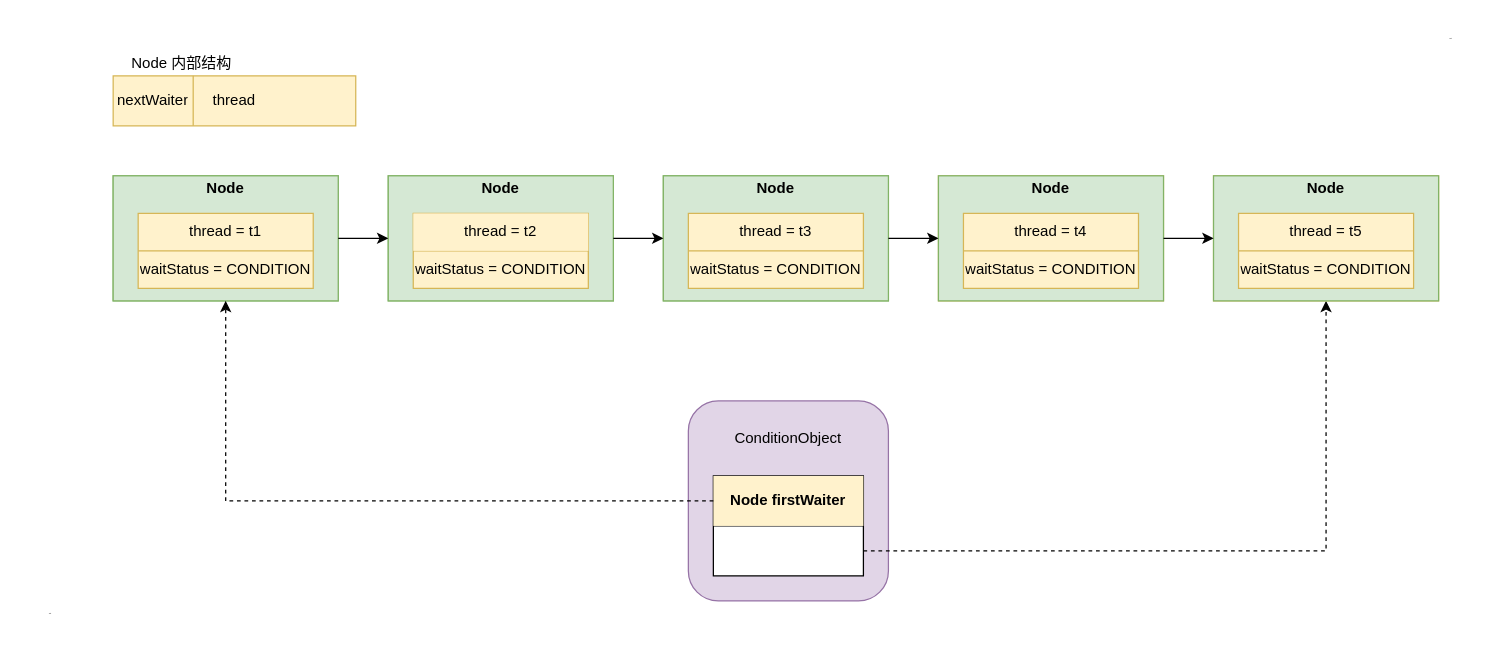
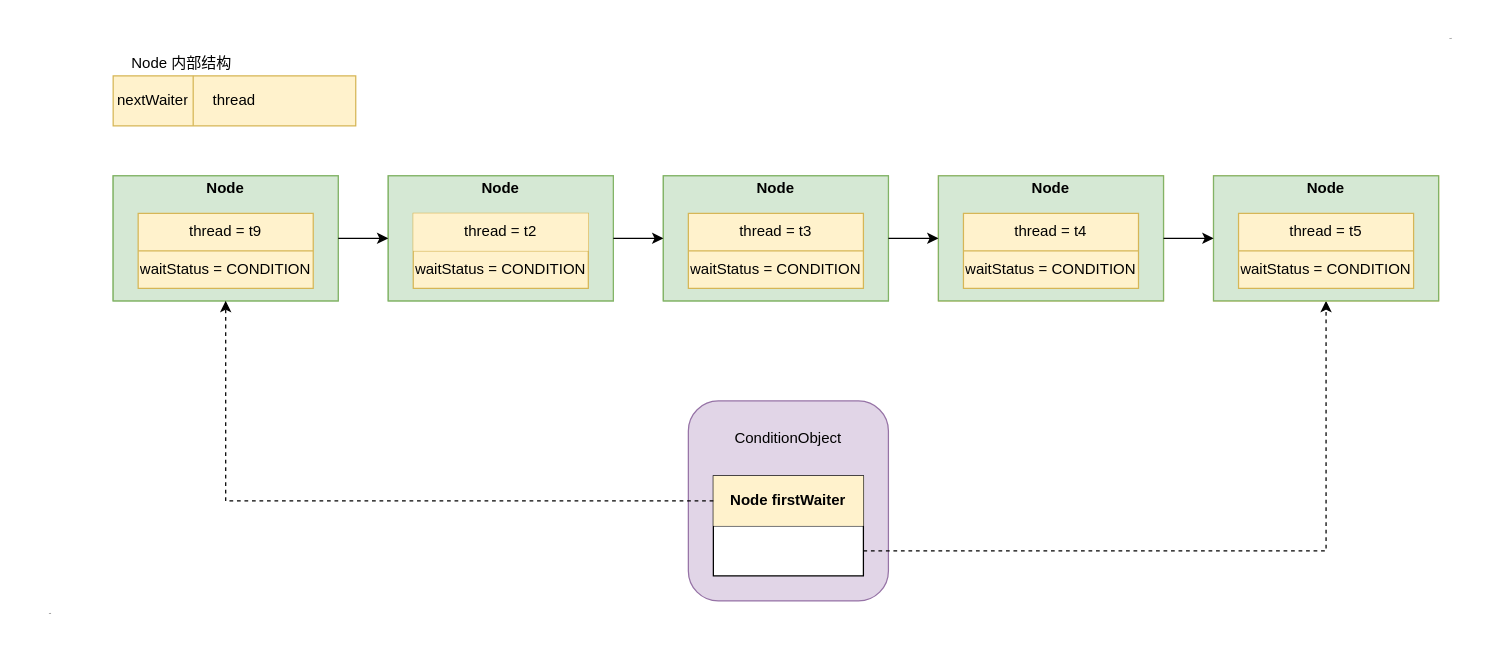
- <mxCell id="7" value="thread = t1" style="shape=partialRectangle;html=1;whiteSpace=wrap;connectable=0;fillColor=none;top=0;left=0;bottom=0;right=0;overflow=hidden;" parent="6" vertex="1"><mxGeometry width="140" height="30" as="geometry" /></mxCell>
+ <mxCell id="7" value="thread = t9" style="shape=partialRectangle;html=1;whiteSpace=wrap;connectable=0;fillColor=none;top=0;left=0;bottom=0;right=0;overflow=hidden;" parent="6" vertex="1"><mxGeometry width="140" height="30" as="geometry" /></mxCell>
